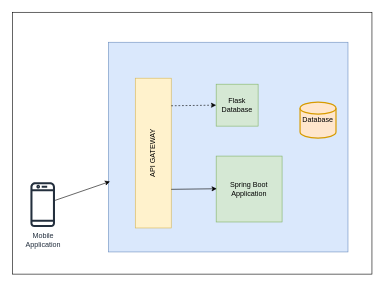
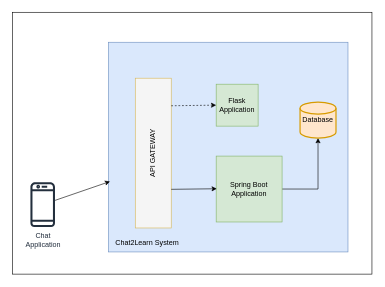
- <mxCell id="10" value="Flask&lt;br&gt;Database" style="whiteSpace=wrap;html=1;aspect=fixed;fillColor=#d5e8d4;strokeColor=#82b366;" vertex="1" parent="1"><mxGeometry x="360" y="140" width="70" height="70" as="geometry" /></mxCell>
+ <mxCell id="10" value="Flask&lt;br&gt;Application" style="whiteSpace=wrap;html=1;aspect=fixed;fillColor=#d5e8d4;strokeColor=#82b366;" vertex="1" parent="1"><mxGeometry x="360" y="140" width="70" height="70" as="geometry" /></mxCell>
+ <mxCell id="7" style="edgeStyle=orthogonalEdgeStyle;rounded=0;orthogonalLoop=1;jettySize=auto;html=1;" edge="1" parent="1" source="8" target="14"><mxGeometry relative="1" as="geometry" /></mxCell>
- <mxCell id="6" value="API GATEWAY" style="rounded=0;whiteSpace=wrap;html=1;textDirection=ltr;verticalAlign=middle;horizontal=0;fillColor=#fff2cc;strokeColor=#d6b656;" vertex="1" parent="1"><mxGeometry x="225" y="130" width="60" height="250" as="geometry" /></mxCell>
+ <mxCell id="6" value="API GATEWAY" style="rounded=0;whiteSpace=wrap;html=1;textDirection=ltr;verticalAlign=middle;horizontal=0;fillColor=#f5f5f5;strokeColor=#d6b656;" vertex="1" parent="1"><mxGeometry x="225" y="130" width="60" height="250" as="geometry" /></mxCell>
- <mxCell id="3" value="Mobile &lt;br&gt;Application" style="sketch=0;outlineConnect=0;fontColor=#232F3E;gradientColor=none;fillColor=#232F3D;strokeColor=none;dashed=0;verticalLabelPosition=bottom;verticalAlign=top;align=center;html=1;fontSize=12;fontStyle=0;aspect=fixed;pointerEvents=1;shape=mxgraph.aws4.mobile_client;" vertex="1" parent="1"><mxGeometry x="50" y="302" width="41" height="78" as="geometry" /></mxCell>
+ <mxCell id="3" value="Chat &lt;br&gt;Application" style="sketch=0;outlineConnect=0;fontColor=#232F3E;gradientColor=none;fillColor=#232F3D;strokeColor=none;dashed=0;verticalLabelPosition=bottom;verticalAlign=top;align=center;html=1;fontSize=12;fontStyle=0;aspect=fixed;pointerEvents=1;shape=mxgraph.aws4.mobile_client;" vertex="1" parent="1"><mxGeometry x="50" y="302" width="41" height="78" as="geometry" /></mxCell>
+ <mxCell id="15" value="Chat2Learn System" style="text;html=1;strokeColor=none;fillColor=none;align=center;verticalAlign=middle;whiteSpace=wrap;rounded=0;sketch=0;" vertex="1" parent="1"><mxGeometry x="180" y="390" width="130" height="30" as="geometry" /></mxCell>
